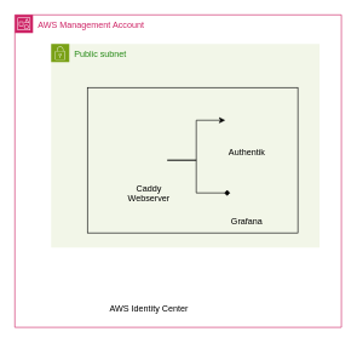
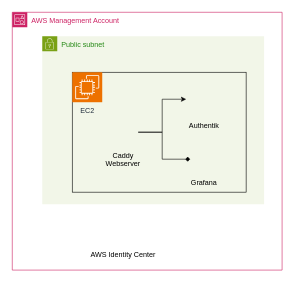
+ <mxCell id="6" value="EC2" style="sketch=0;points=[[0,0,0],[0.25,0,0],[0.5,0,0],[0.75,0,0],[1,0,0],[0,1,0],[0.25,1,0],[0.5,1,0],[0.75,1,0],[1,1,0],[0,0.25,0],[0,0.5,0],[0,0.75,0],[1,0.25,0],[1,0.5,0],[1,0.75,0]];outlineConnect=0;fontColor=#232F3E;fillColor=#ED7100;strokeColor=#ffffff;dashed=0;verticalLabelPosition=bottom;verticalAlign=top;align=center;html=1;fontSize=12;fontStyle=0;aspect=fixed;shape=mxgraph.aws4.resourceIcon;resIcon=mxgraph.aws4.ec2;" vertex="1" parent="4"><mxGeometry x="50" y="60" width="50" height="50" as="geometry" /></mxCell>
